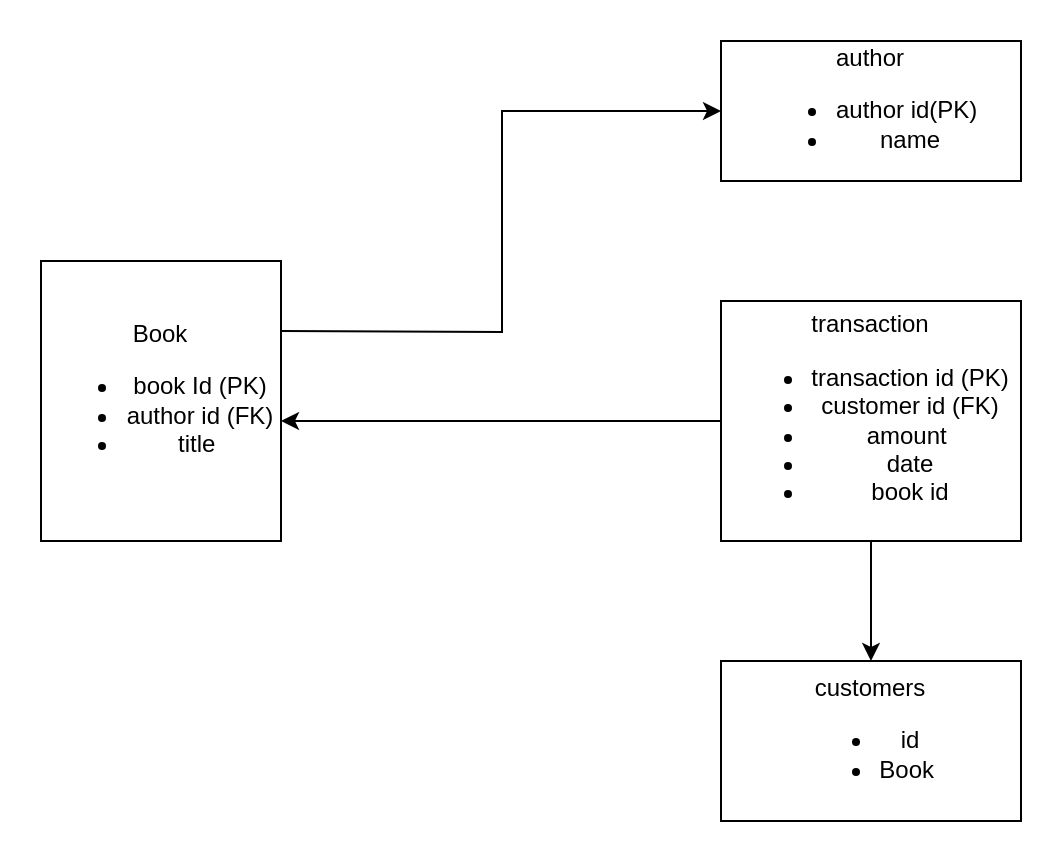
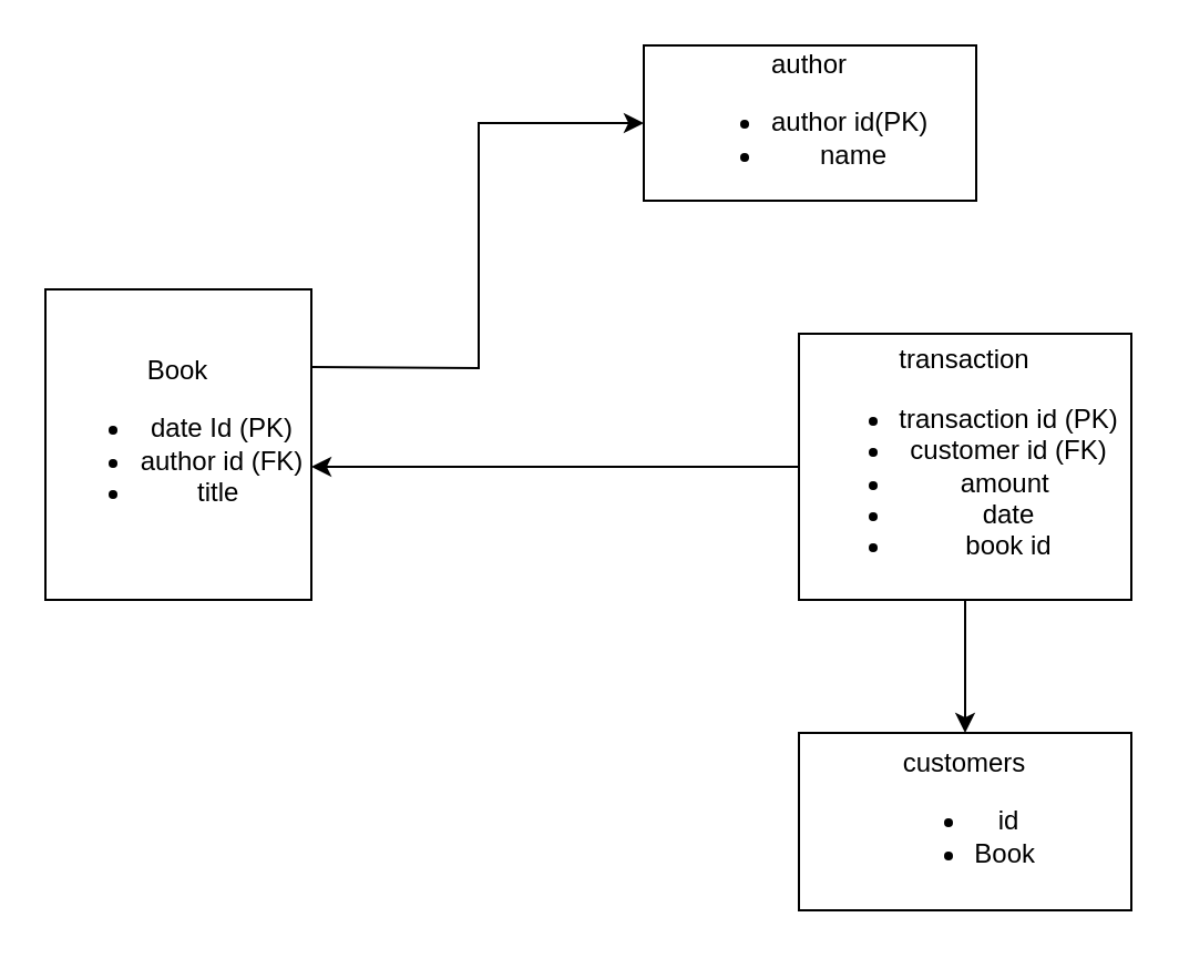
- <mxCell id="4" value="author&lt;div&gt;&lt;ul&gt;&lt;li&gt;author id(PK)&amp;nbsp;&lt;/li&gt;&lt;li&gt;name&lt;/li&gt;&lt;/ul&gt;&lt;/div&gt;" style="rounded=0;whiteSpace=wrap;html=1;" parent="1" vertex="1"><mxGeometry x="360" y="20" width="150" height="70" as="geometry" /></mxCell>
+ <mxCell id="4" value="author&lt;div&gt;&lt;ul&gt;&lt;li&gt;author id(PK)&amp;nbsp;&lt;/li&gt;&lt;li&gt;name&lt;/li&gt;&lt;/ul&gt;&lt;/div&gt;" style="rounded=0;whiteSpace=wrap;html=1;" parent="1" vertex="1"><mxGeometry x="290" y="20" width="150" height="70" as="geometry" /></mxCell>
- <mxCell id="3" value="Book&lt;div&gt;&lt;ul&gt;&lt;li&gt;book Id (PK)&lt;/li&gt;&lt;li&gt;author id (FK)&lt;/li&gt;&lt;li&gt;&lt;span style=&quot;background-color: initial;&quot;&gt;title&amp;nbsp;&lt;/span&gt;&lt;/li&gt;&lt;/ul&gt;&lt;/div&gt;" style="rounded=0;whiteSpace=wrap;html=1;" parent="1" vertex="1"><mxGeometry x="20" y="130" width="120" height="140" as="geometry" /></mxCell>
+ <mxCell id="3" value="Book&lt;div&gt;&lt;ul&gt;&lt;li&gt;date Id (PK)&lt;/li&gt;&lt;li&gt;author id (FK)&lt;/li&gt;&lt;li&gt;&lt;span style=&quot;background-color: initial;&quot;&gt;title&amp;nbsp;&lt;/span&gt;&lt;/li&gt;&lt;/ul&gt;&lt;/div&gt;" style="rounded=0;whiteSpace=wrap;html=1;" parent="1" vertex="1"><mxGeometry x="20" y="130" width="120" height="140" as="geometry" /></mxCell>
